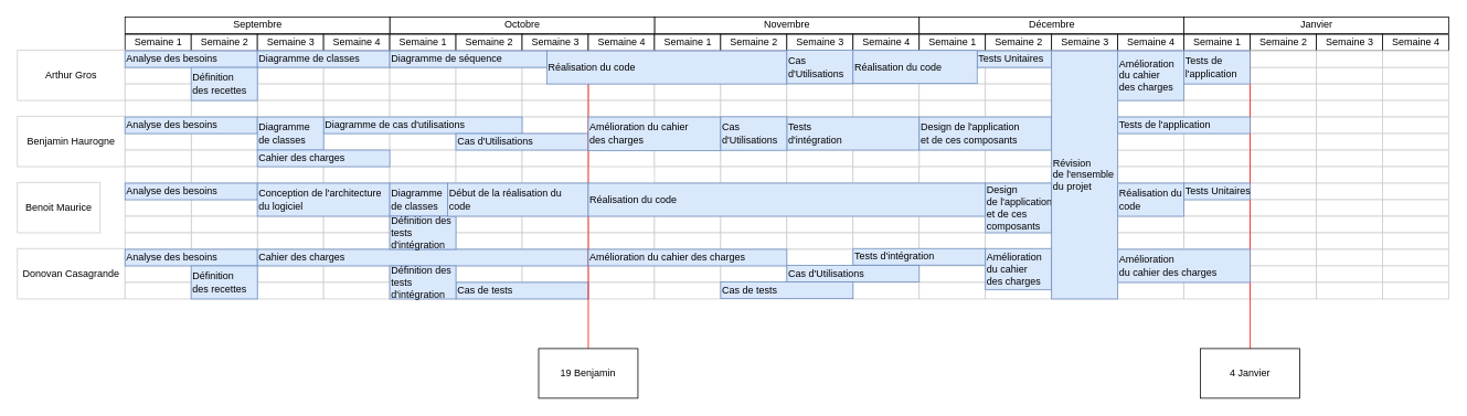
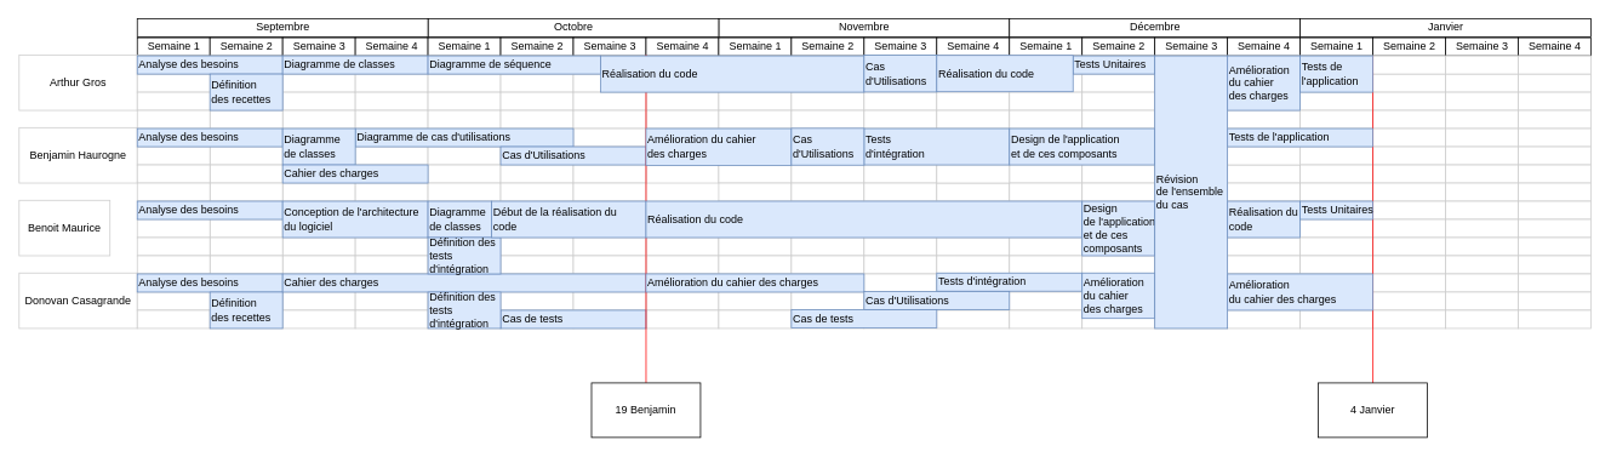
- <mxCell id="375" value="Révision&lt;br&gt;de l'ensemble&lt;br&gt;du projet" style="align=left;strokeColor=#6c8ebf;html=1;fillColor=#dae8fc;" parent="1" vertex="1"><mxGeometry x="1270" y="61" width="80" height="300" as="geometry" /></mxCell>
+ <mxCell id="375" value="Révision&lt;br&gt;de l'ensemble&lt;br&gt;du cas" style="align=left;strokeColor=#6c8ebf;html=1;fillColor=#dae8fc;" parent="1" vertex="1"><mxGeometry x="1270" y="61" width="80" height="300" as="geometry" /></mxCell>
